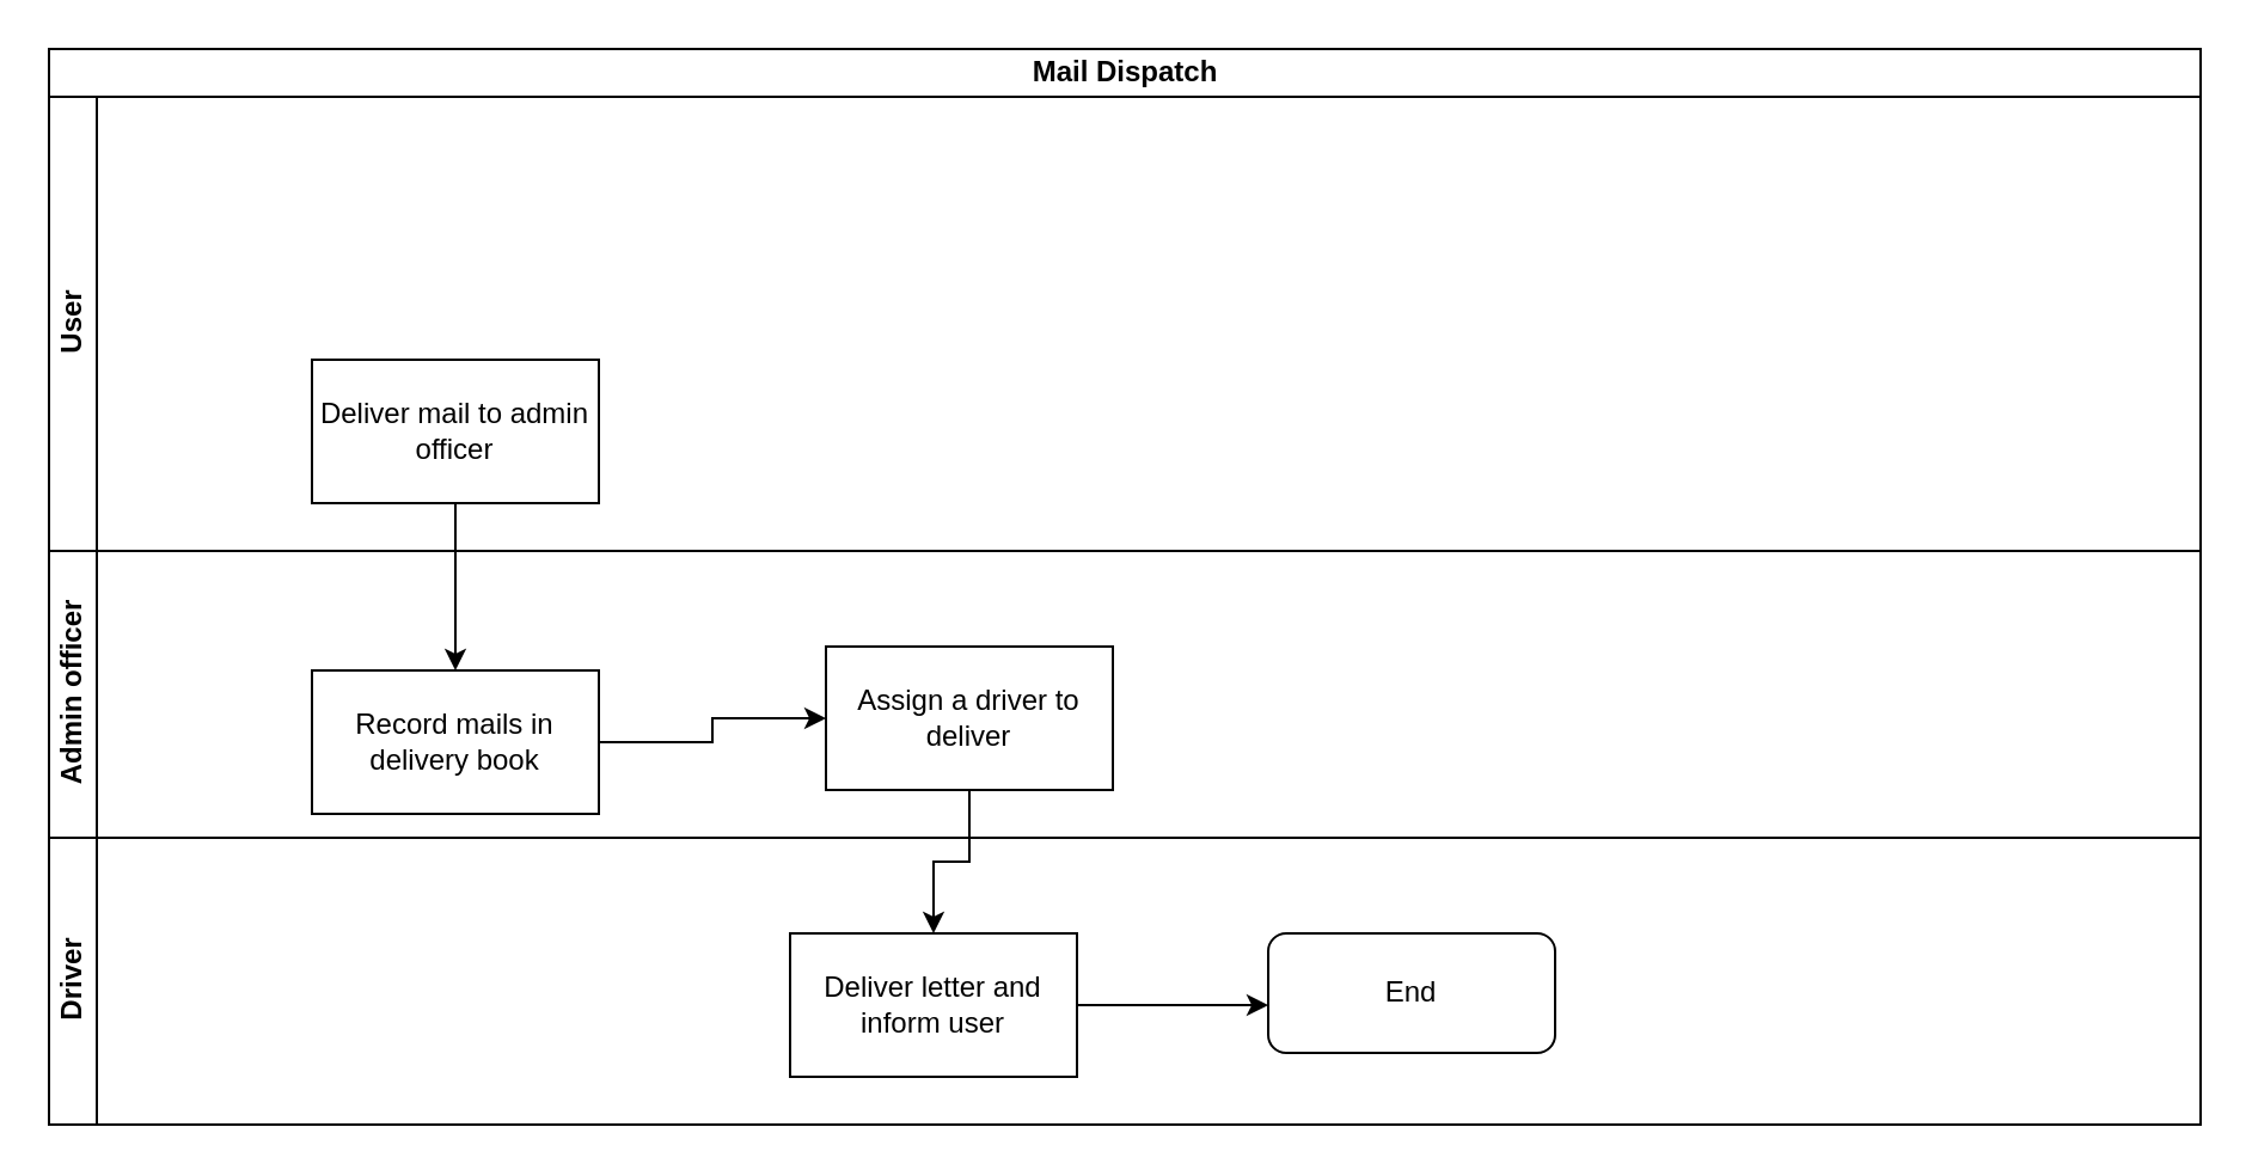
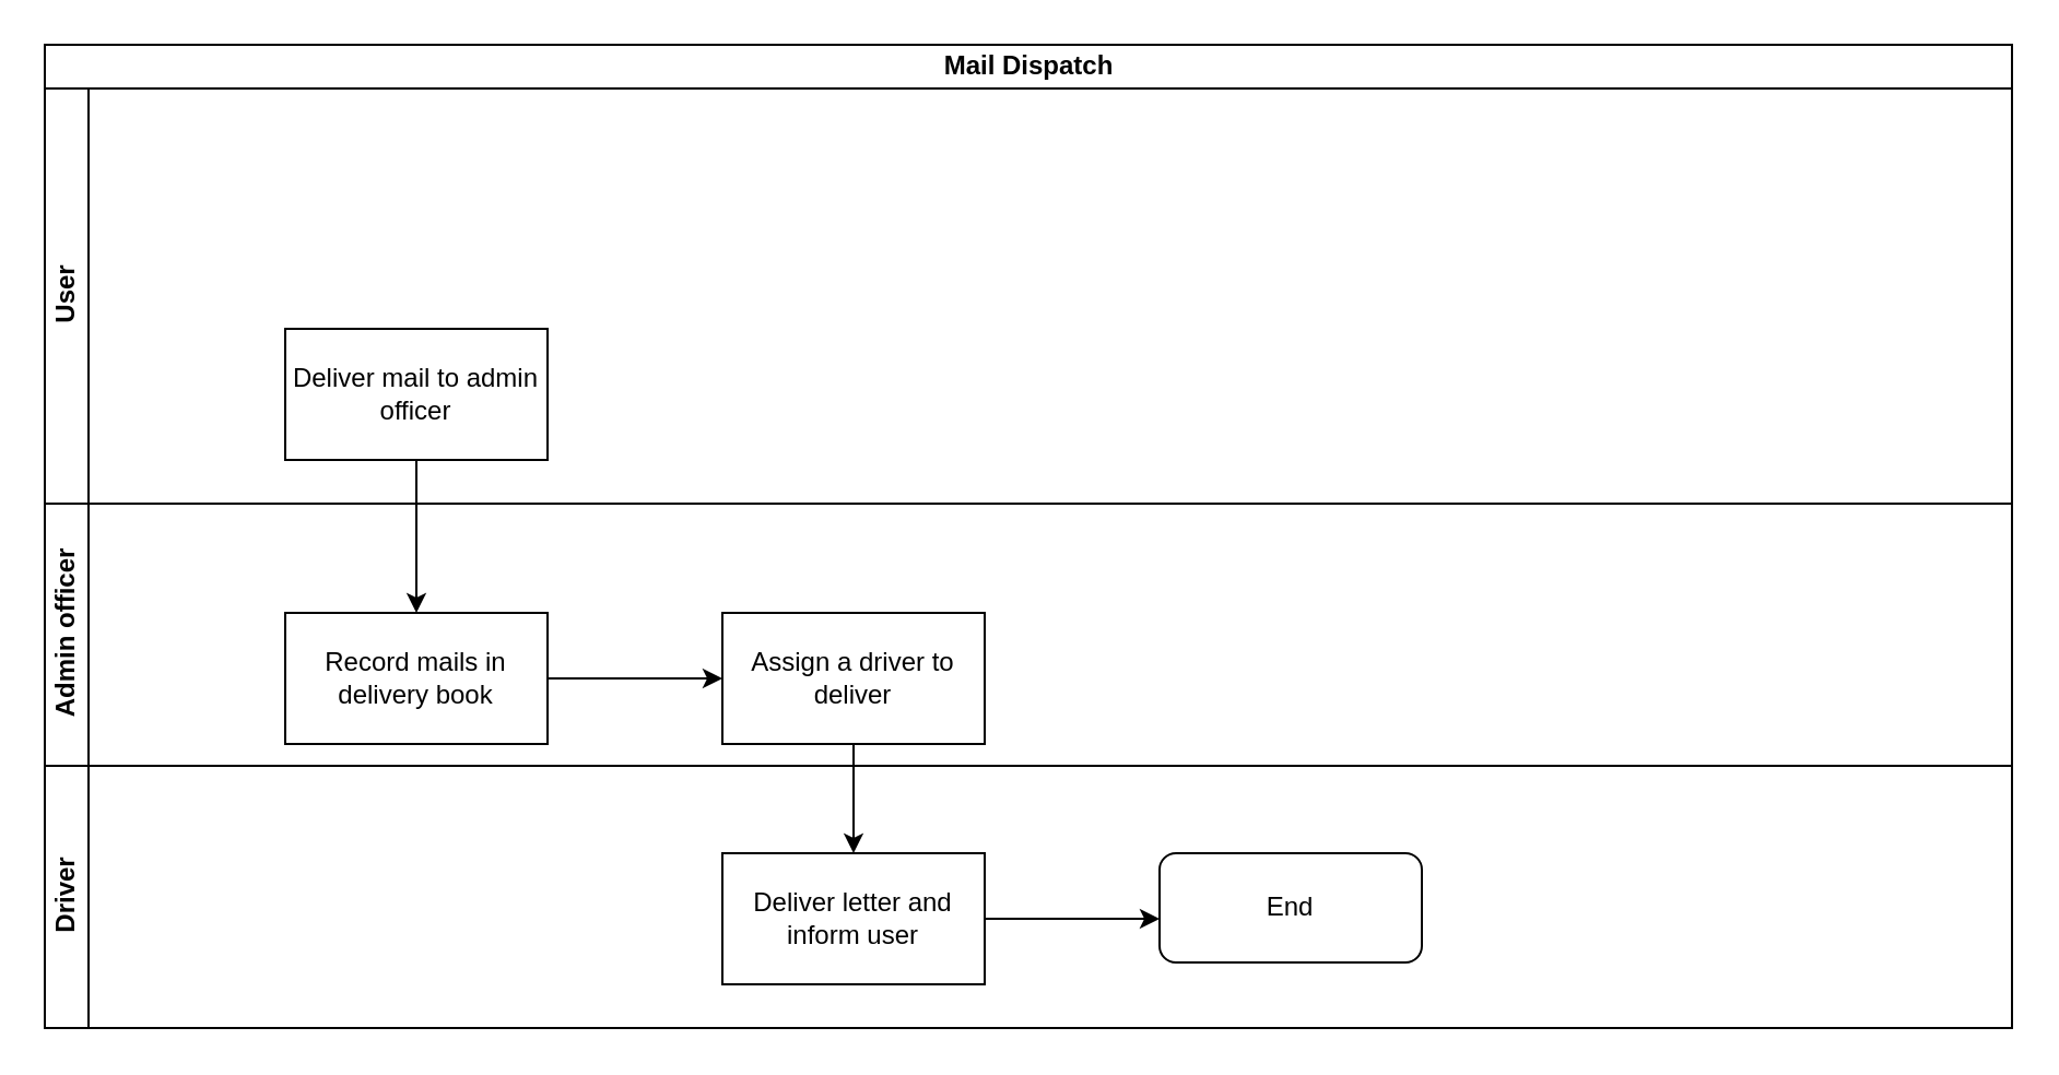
- <mxCell id="12" value="Assign a driver to deliver" style="whiteSpace=wrap;html=1;rounded=0;" vertex="1" parent="1"><mxGeometry x="345" y="270" width="120" height="60" as="geometry" /></mxCell>
+ <mxCell id="12" value="Assign a driver to deliver" style="whiteSpace=wrap;html=1;rounded=0;" vertex="1" parent="1"><mxGeometry x="330" y="280" width="120" height="60" as="geometry" /></mxCell>
